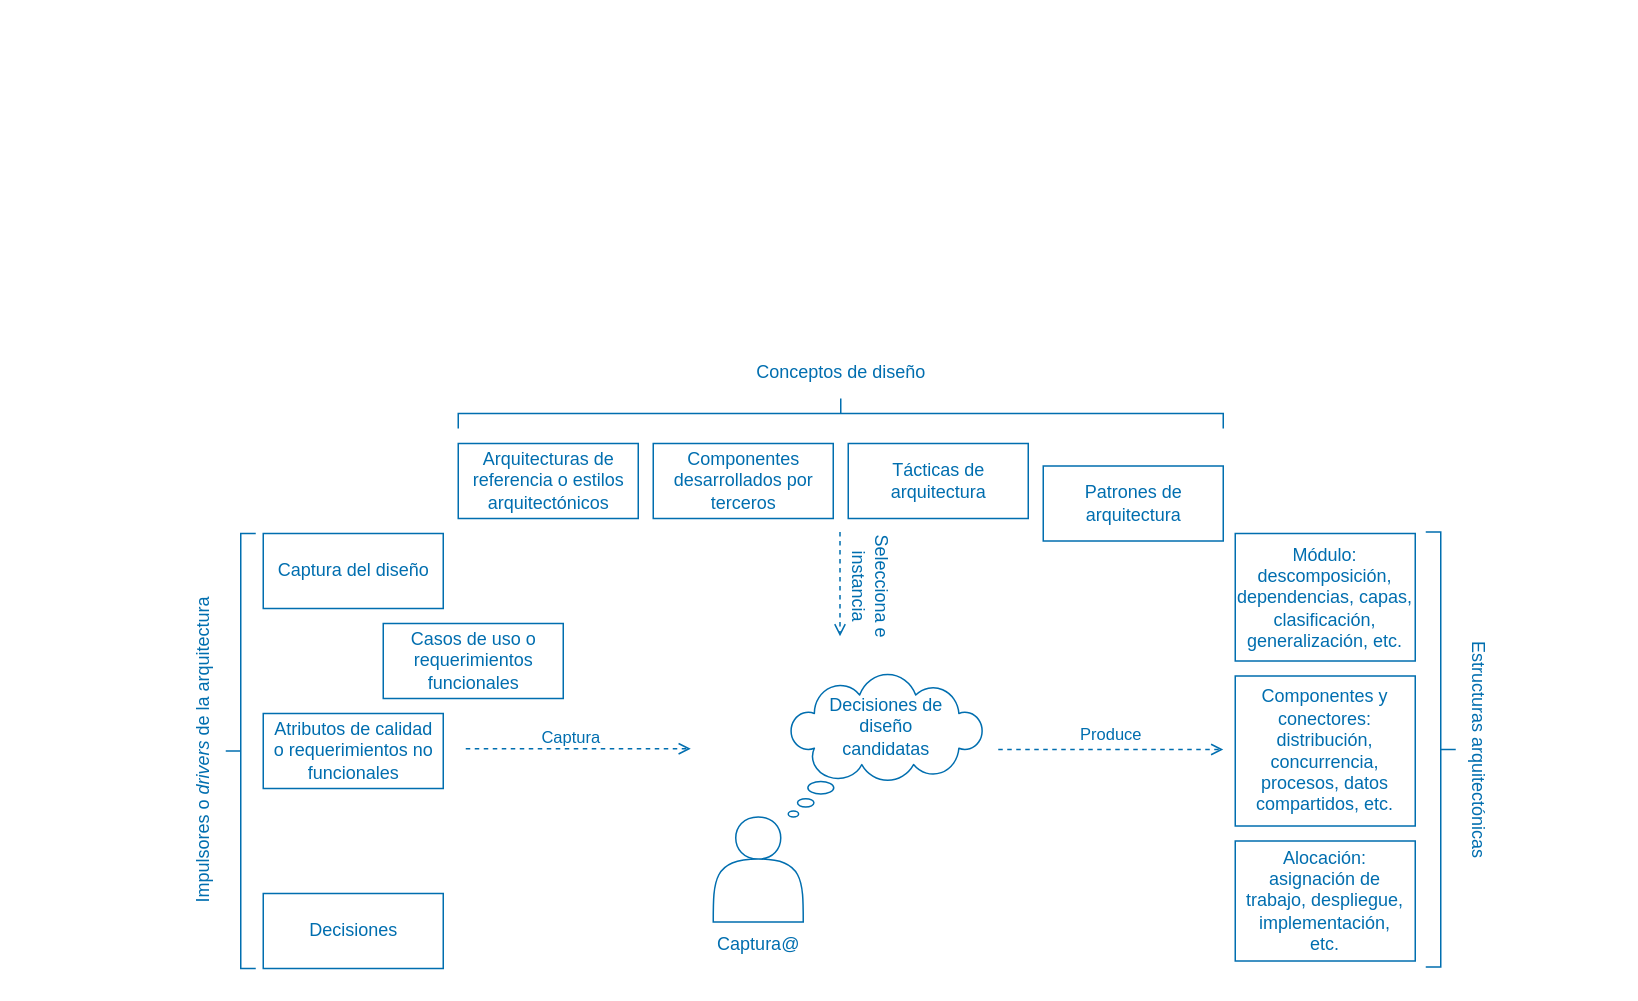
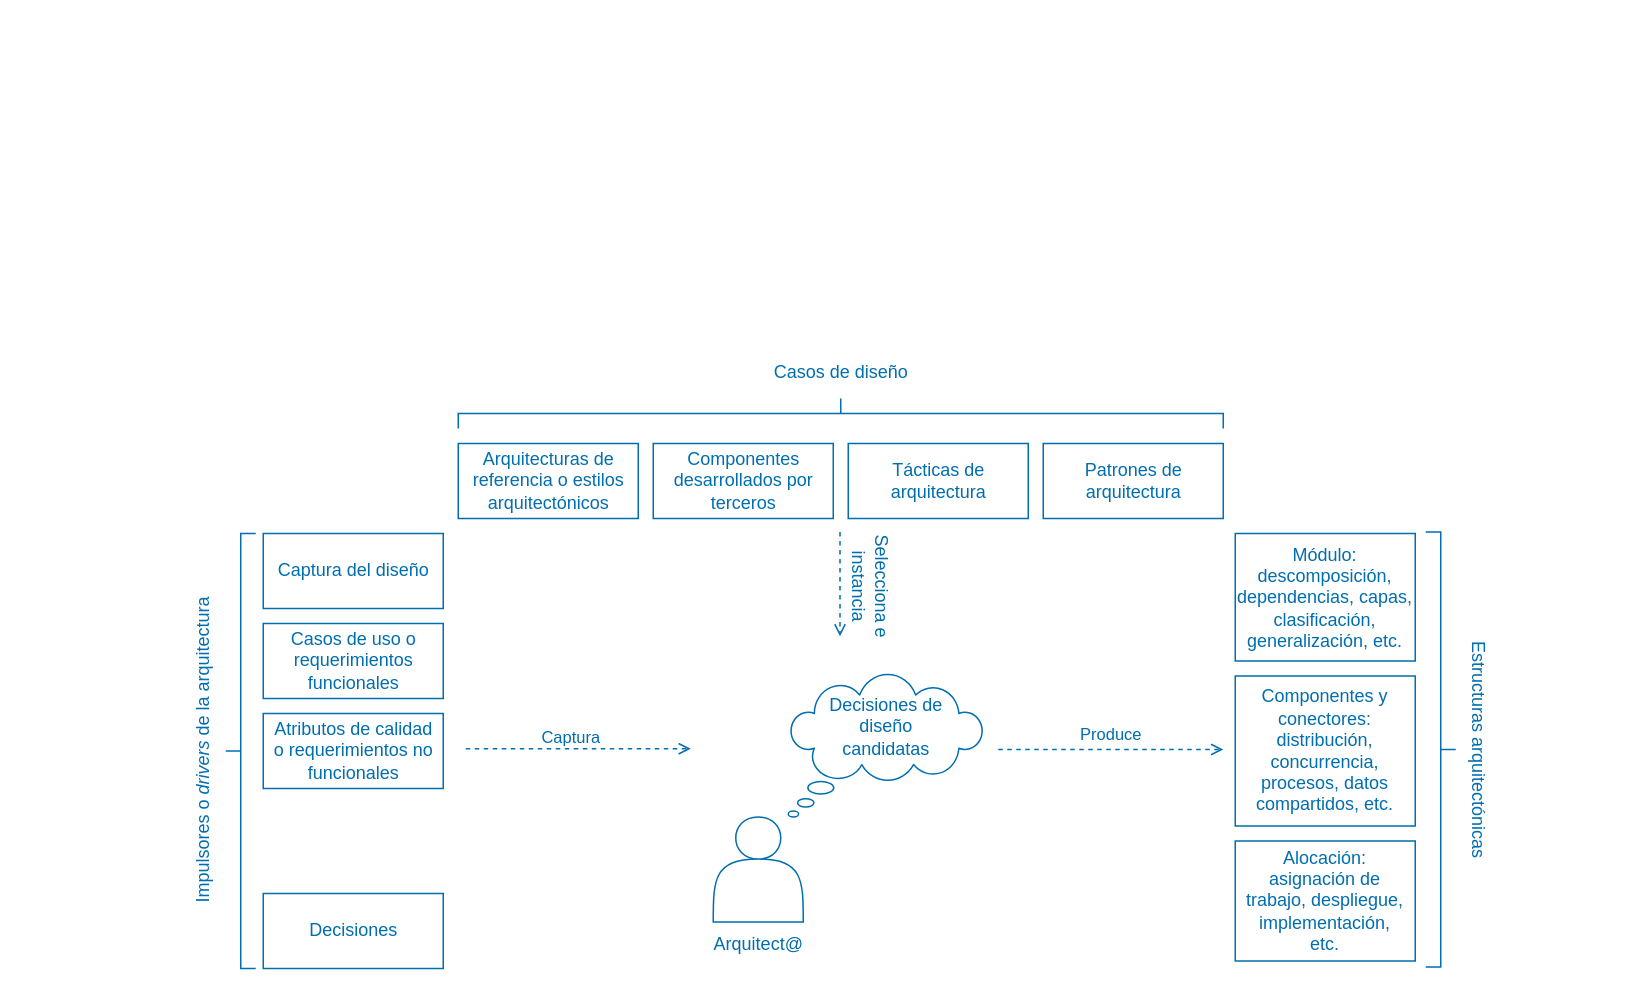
- <mxCell id="12" value="Conceptos de diseño" style="text;html=1;align=center;verticalAlign=middle;resizable=1;points=[];autosize=1;strokeColor=none;fillColor=none;fontColor=#006EAF;movable=1;rotatable=1;deletable=1;editable=1;connectable=1;" vertex="1" parent="1"><mxGeometry x="490" y="235" width="140" height="25" as="geometry" /></mxCell>
+ <mxCell id="12" value="Casos de diseño" style="text;html=1;align=center;verticalAlign=middle;resizable=1;points=[];autosize=1;strokeColor=none;fillColor=none;fontColor=#006EAF;movable=1;rotatable=1;deletable=1;editable=1;connectable=1;" vertex="1" parent="1"><mxGeometry x="490" y="235" width="140" height="25" as="geometry" /></mxCell>
- <mxCell id="10" value="Patrones de&lt;br&gt;arquitectura" style="html=1;fillColor=none;strokeColor=#006EAF;fontColor=#006EAF;" vertex="1" parent="1"><mxGeometry x="695" y="310" width="120" height="50" as="geometry" /></mxCell>
+ <mxCell id="10" value="Patrones de&lt;br&gt;arquitectura" style="html=1;fillColor=none;strokeColor=#006EAF;fontColor=#006EAF;" vertex="1" parent="1"><mxGeometry x="695" y="295" width="120" height="50" as="geometry" /></mxCell>
- <mxCell id="3" value="Casos de uso o&lt;br&gt;requerimientos&lt;br&gt;funcionales" style="html=1;fillColor=none;strokeColor=#006EAF;fontColor=#006EAF;" vertex="1" parent="1"><mxGeometry x="255" y="415" width="120" height="50" as="geometry" /></mxCell>
+ <mxCell id="3" value="Casos de uso o&lt;br&gt;requerimientos&lt;br&gt;funcionales" style="html=1;fillColor=none;strokeColor=#006EAF;fontColor=#006EAF;" vertex="1" parent="1"><mxGeometry x="175" y="415" width="120" height="50" as="geometry" /></mxCell>
- <mxCell id="29" value="Captura@" style="text;html=1;align=center;verticalAlign=middle;resizable=0;points=[];autosize=1;strokeColor=none;fillColor=none;fontColor=#006EAF;" vertex="1" parent="27"><mxGeometry y="70" width="80" height="30" as="geometry" /></mxCell>
+ <mxCell id="29" value="Arquitect@" style="text;html=1;align=center;verticalAlign=middle;resizable=0;points=[];autosize=1;strokeColor=none;fillColor=none;fontColor=#006EAF;" vertex="1" parent="27"><mxGeometry y="70" width="80" height="30" as="geometry" /></mxCell>
